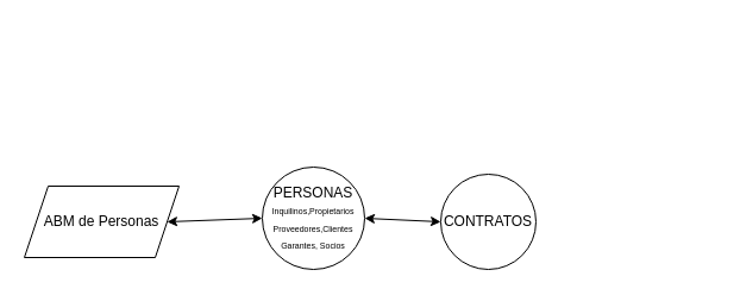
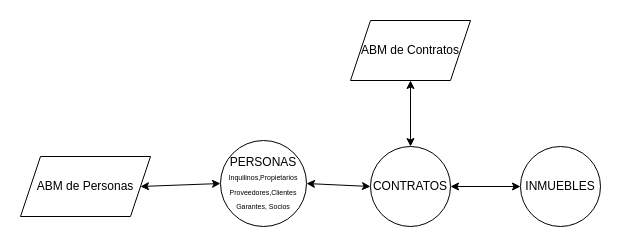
+ <mxCell id="7" value="&lt;div&gt;ABM de Contratos&lt;/div&gt;" style="shape=parallelogram;perimeter=parallelogramPerimeter;whiteSpace=wrap;html=1;fixedSize=1;" vertex="1" parent="1"><mxGeometry x="350" y="20" width="120" height="60" as="geometry" /></mxCell>
+ <mxCell id="8" value="" style="endArrow=classic;startArrow=classic;html=1;rounded=0;entryX=0.5;entryY=1;entryDx=0;entryDy=0;" edge="1" parent="1" source="6" target="7"><mxGeometry width="50" height="50" relative="1" as="geometry"><mxPoint x="380" y="190" as="sourcePoint" /><mxPoint x="430" y="140" as="targetPoint" /></mxGeometry></mxCell>
+ <mxCell id="10" value="" style="endArrow=classic;startArrow=classic;html=1;rounded=0;entryX=0;entryY=0.5;entryDx=0;entryDy=0;exitX=1;exitY=0.5;exitDx=0;exitDy=0;" edge="1" parent="1" source="6" target="5"><mxGeometry width="50" height="50" relative="1" as="geometry"><mxPoint x="380" y="210" as="sourcePoint" /><mxPoint x="430" y="160" as="targetPoint" /></mxGeometry></mxCell>
+ <mxCell id="5" value="INMUEBLES" style="ellipse;whiteSpace=wrap;html=1;aspect=fixed;" vertex="1" parent="1"><mxGeometry x="520" y="146" width="80" height="80" as="geometry" /></mxCell>
